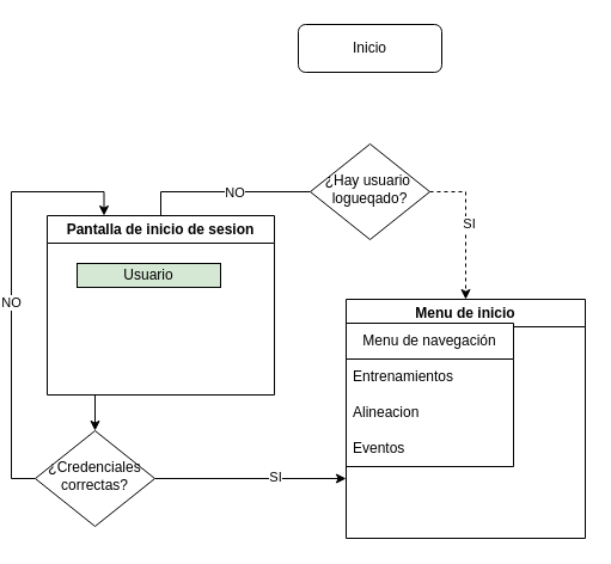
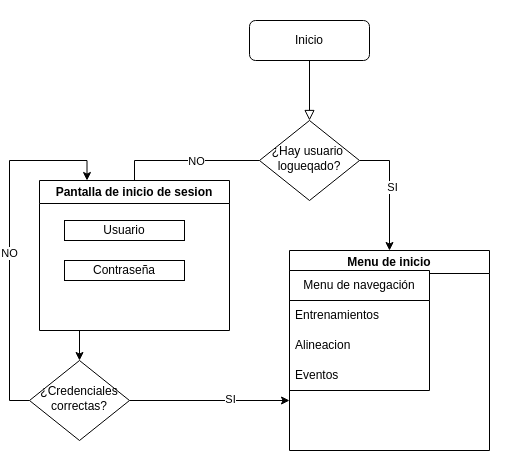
+ <mxCell id="2" value="" style="rounded=0;html=1;jettySize=auto;orthogonalLoop=1;fontSize=11;endArrow=block;endFill=0;endSize=8;strokeWidth=1;shadow=0;labelBackgroundColor=none;edgeStyle=orthogonalEdgeStyle;" parent="1" source="3" target="8" edge="1"><mxGeometry relative="1" as="geometry" /></mxCell>
- <mxCell id="6" style="edgeStyle=orthogonalEdgeStyle;rounded=0;orthogonalLoop=1;jettySize=auto;html=1;exitX=1;exitY=0.5;exitDx=0;exitDy=0;entryX=0.5;entryY=0;entryDx=0;entryDy=0;dashed=1;" edge="1" parent="1" source="8" target="18"><mxGeometry relative="1" as="geometry" /></mxCell>
+ <mxCell id="6" style="edgeStyle=orthogonalEdgeStyle;rounded=0;orthogonalLoop=1;jettySize=auto;html=1;exitX=1;exitY=0.5;exitDx=0;exitDy=0;entryX=0.5;entryY=0;entryDx=0;entryDy=0;" edge="1" parent="1" source="8" target="18"><mxGeometry relative="1" as="geometry" /></mxCell>
- <mxCell id="11" value="Usuario" style="rounded=0;whiteSpace=wrap;html=1;fillColor=#d5e8d4;" vertex="1" parent="10"><mxGeometry x="25" y="40" width="120" height="20" as="geometry" /></mxCell>
+ <mxCell id="11" value="Usuario" style="rounded=0;whiteSpace=wrap;html=1;" vertex="1" parent="10"><mxGeometry x="25" y="40" width="120" height="20" as="geometry" /></mxCell>
+ <mxCell id="12" value="Contraseña" style="rounded=0;whiteSpace=wrap;html=1;" vertex="1" parent="10"><mxGeometry x="25" y="80" width="120" height="20" as="geometry" /></mxCell>
